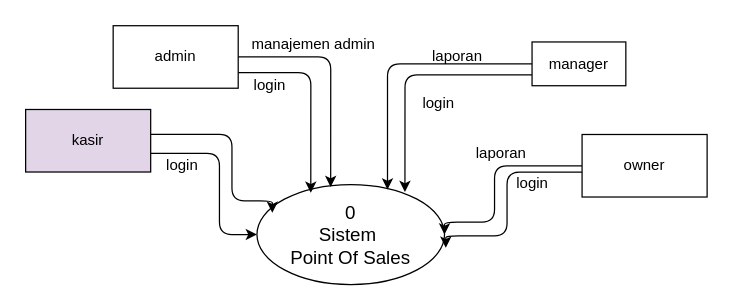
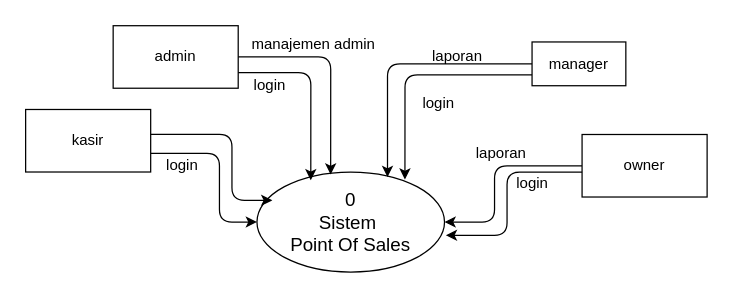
- <mxCell id="4" value="kasir" style="html=1;dashed=0;whiteSpace=wrap;fillColor=#e1d5e7;" parent="1" vertex="1"><mxGeometry x="20" y="87" width="100" height="50" as="geometry" /></mxCell>
+ <mxCell id="4" value="kasir" style="html=1;dashed=0;whiteSpace=wrap;" parent="1" vertex="1"><mxGeometry x="20" y="87" width="100" height="50" as="geometry" /></mxCell>
- <mxCell id="2" value="&lt;div&gt;0&lt;/div&gt;Sistem&amp;nbsp;&lt;div&gt;Point Of Sales&lt;/div&gt;" style="shape=ellipse;html=1;dashed=0;whiteSpace=wrap;perimeter=ellipsePerimeter;fontSize=15;" parent="1" vertex="1"><mxGeometry x="205" y="147" width="150" height="80" as="geometry" /></mxCell>
+ <mxCell id="2" value="&lt;div&gt;0&lt;/div&gt;Sistem&amp;nbsp;&lt;div&gt;Point Of Sales&lt;/div&gt;" style="shape=ellipse;html=1;dashed=0;whiteSpace=wrap;perimeter=ellipsePerimeter;fontSize=15;" parent="1" vertex="1"><mxGeometry x="205" y="137" width="150" height="80" as="geometry" /></mxCell>
